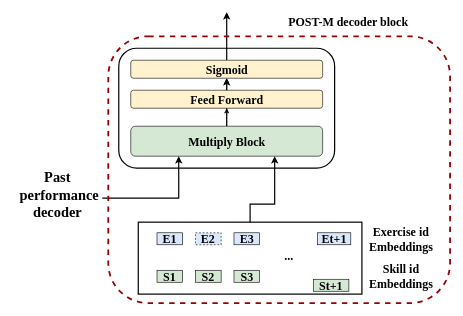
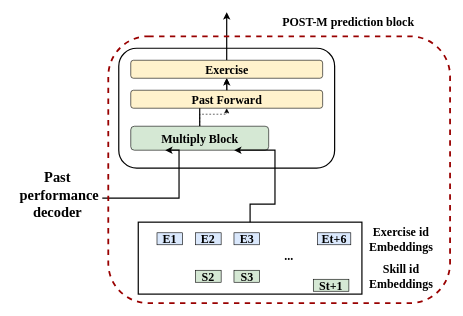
- <mxCell id="30" value="POST-M decoder block" style="text;html=1;align=center;verticalAlign=middle;resizable=0;points=[];autosize=1;strokeColor=none;fillColor=none;fontSize=20;fontFamily=Times New Roman;fontStyle=1;container=1;" vertex="1" parent="1"><mxGeometry x="460" y="20" width="240" height="30" as="geometry" /></mxCell>
+ <mxCell id="30" value="POST-M prediction block" style="text;html=1;align=center;verticalAlign=middle;resizable=0;points=[];autosize=1;strokeColor=none;fillColor=none;fontSize=20;fontFamily=Times New Roman;fontStyle=1;container=1;" vertex="1" parent="1"><mxGeometry x="460" y="20" width="240" height="30" as="geometry" /></mxCell>
- <mxCell id="9" value="&lt;span style=&quot;font-size: 20px;&quot;&gt;&lt;font style=&quot;font-size: 20px;&quot;&gt;Sigmoid&lt;/font&gt;&lt;/span&gt;" style="rounded=1;whiteSpace=wrap;html=1;fillColor=#fff2cc;strokeColor=#000000;fontSize=20;fontStyle=1;fontFamily=Times New Roman;" parent="1" vertex="1"><mxGeometry x="217.5" y="100" width="320" height="30" as="geometry" /></mxCell>
+ <mxCell id="9" value="&lt;span style=&quot;font-size: 20px;&quot;&gt;&lt;font style=&quot;font-size: 20px;&quot;&gt;Exercise&lt;/font&gt;&lt;/span&gt;" style="rounded=1;whiteSpace=wrap;html=1;fillColor=#fff2cc;strokeColor=#000000;fontSize=20;fontStyle=1;fontFamily=Times New Roman;" parent="1" vertex="1"><mxGeometry x="217.5" y="100" width="320" height="30" as="geometry" /></mxCell>
- <mxCell id="7" value="&lt;span style=&quot;font-size: 20px;&quot;&gt;&lt;font style=&quot;font-size: 20px;&quot;&gt;Feed Forward&lt;/font&gt;&lt;/span&gt;" style="rounded=1;whiteSpace=wrap;html=1;fillColor=#fff2cc;strokeColor=#000000;fontSize=20;fontStyle=1;fontFamily=Times New Roman;" parent="1" vertex="1"><mxGeometry x="217.5" y="150" width="320" height="30" as="geometry" /></mxCell>
+ <mxCell id="7" value="&lt;span style=&quot;font-size: 20px;&quot;&gt;&lt;font style=&quot;font-size: 20px;&quot;&gt;Past Forward&lt;/font&gt;&lt;/span&gt;" style="rounded=1;whiteSpace=wrap;html=1;fillColor=#fff2cc;strokeColor=#000000;fontSize=20;fontStyle=1;fontFamily=Times New Roman;" parent="1" vertex="1"><mxGeometry x="217.5" y="150" width="320" height="30" as="geometry" /></mxCell>
- <mxCell id="5" value="Multiply Block" style="rounded=1;whiteSpace=wrap;html=1;fillColor=#d5e8d4;fontSize=20;strokeColor=#000000;fontStyle=1;fontFamily=Times New Roman;" parent="1" vertex="1"><mxGeometry x="217.5" y="210" width="320" height="50" as="geometry" /></mxCell>
+ <mxCell id="5" value="Multiply Block" style="rounded=1;whiteSpace=wrap;html=1;fillColor=#d5e8d4;fontSize=20;strokeColor=#000000;fontStyle=1;fontFamily=Times New Roman;" parent="1" vertex="1"><mxGeometry x="217.5" y="210" width="230" height="40" as="geometry" /></mxCell>
- <mxCell id="12" value="E2" style="rounded=0;whiteSpace=wrap;html=1;fillColor=#dae8fc;strokeColor=#000000;fontSize=20;fontStyle=1;fontFamily=Times New Roman;container=0;dashed=1;" parent="1" vertex="1"><mxGeometry x="325.44" y="387.72" width="42.791" height="20" as="geometry" /></mxCell>
+ <mxCell id="12" value="E2" style="rounded=0;whiteSpace=wrap;html=1;fillColor=#dae8fc;strokeColor=#000000;fontSize=20;fontStyle=1;fontFamily=Times New Roman;container=0;" parent="1" vertex="1"><mxGeometry x="325.44" y="387.72" width="42.791" height="20" as="geometry" /></mxCell>
- <mxCell id="14" value="Et+1" style="rounded=0;whiteSpace=wrap;html=1;fillColor=#dae8fc;strokeColor=#000000;fontSize=20;fontStyle=1;fontFamily=Times New Roman;container=0;" parent="1" vertex="1"><mxGeometry x="528.7" y="387.72" width="55.77" height="20" as="geometry" /></mxCell>
+ <mxCell id="14" value="Et+6" style="rounded=0;whiteSpace=wrap;html=1;fillColor=#dae8fc;strokeColor=#000000;fontSize=20;fontStyle=1;fontFamily=Times New Roman;container=0;" parent="1" vertex="1"><mxGeometry x="528.7" y="387.72" width="55.77" height="20" as="geometry" /></mxCell>
- <mxCell id="22" value="S1" style="rounded=0;whiteSpace=wrap;html=1;strokeColor=#000000;fontSize=20;fontStyle=1;fillColor=#d5e8d4;fontFamily=Times New Roman;container=0;" parent="1" vertex="1"><mxGeometry x="261.254" y="450.22" width="42.791" height="20" as="geometry" /></mxCell>
